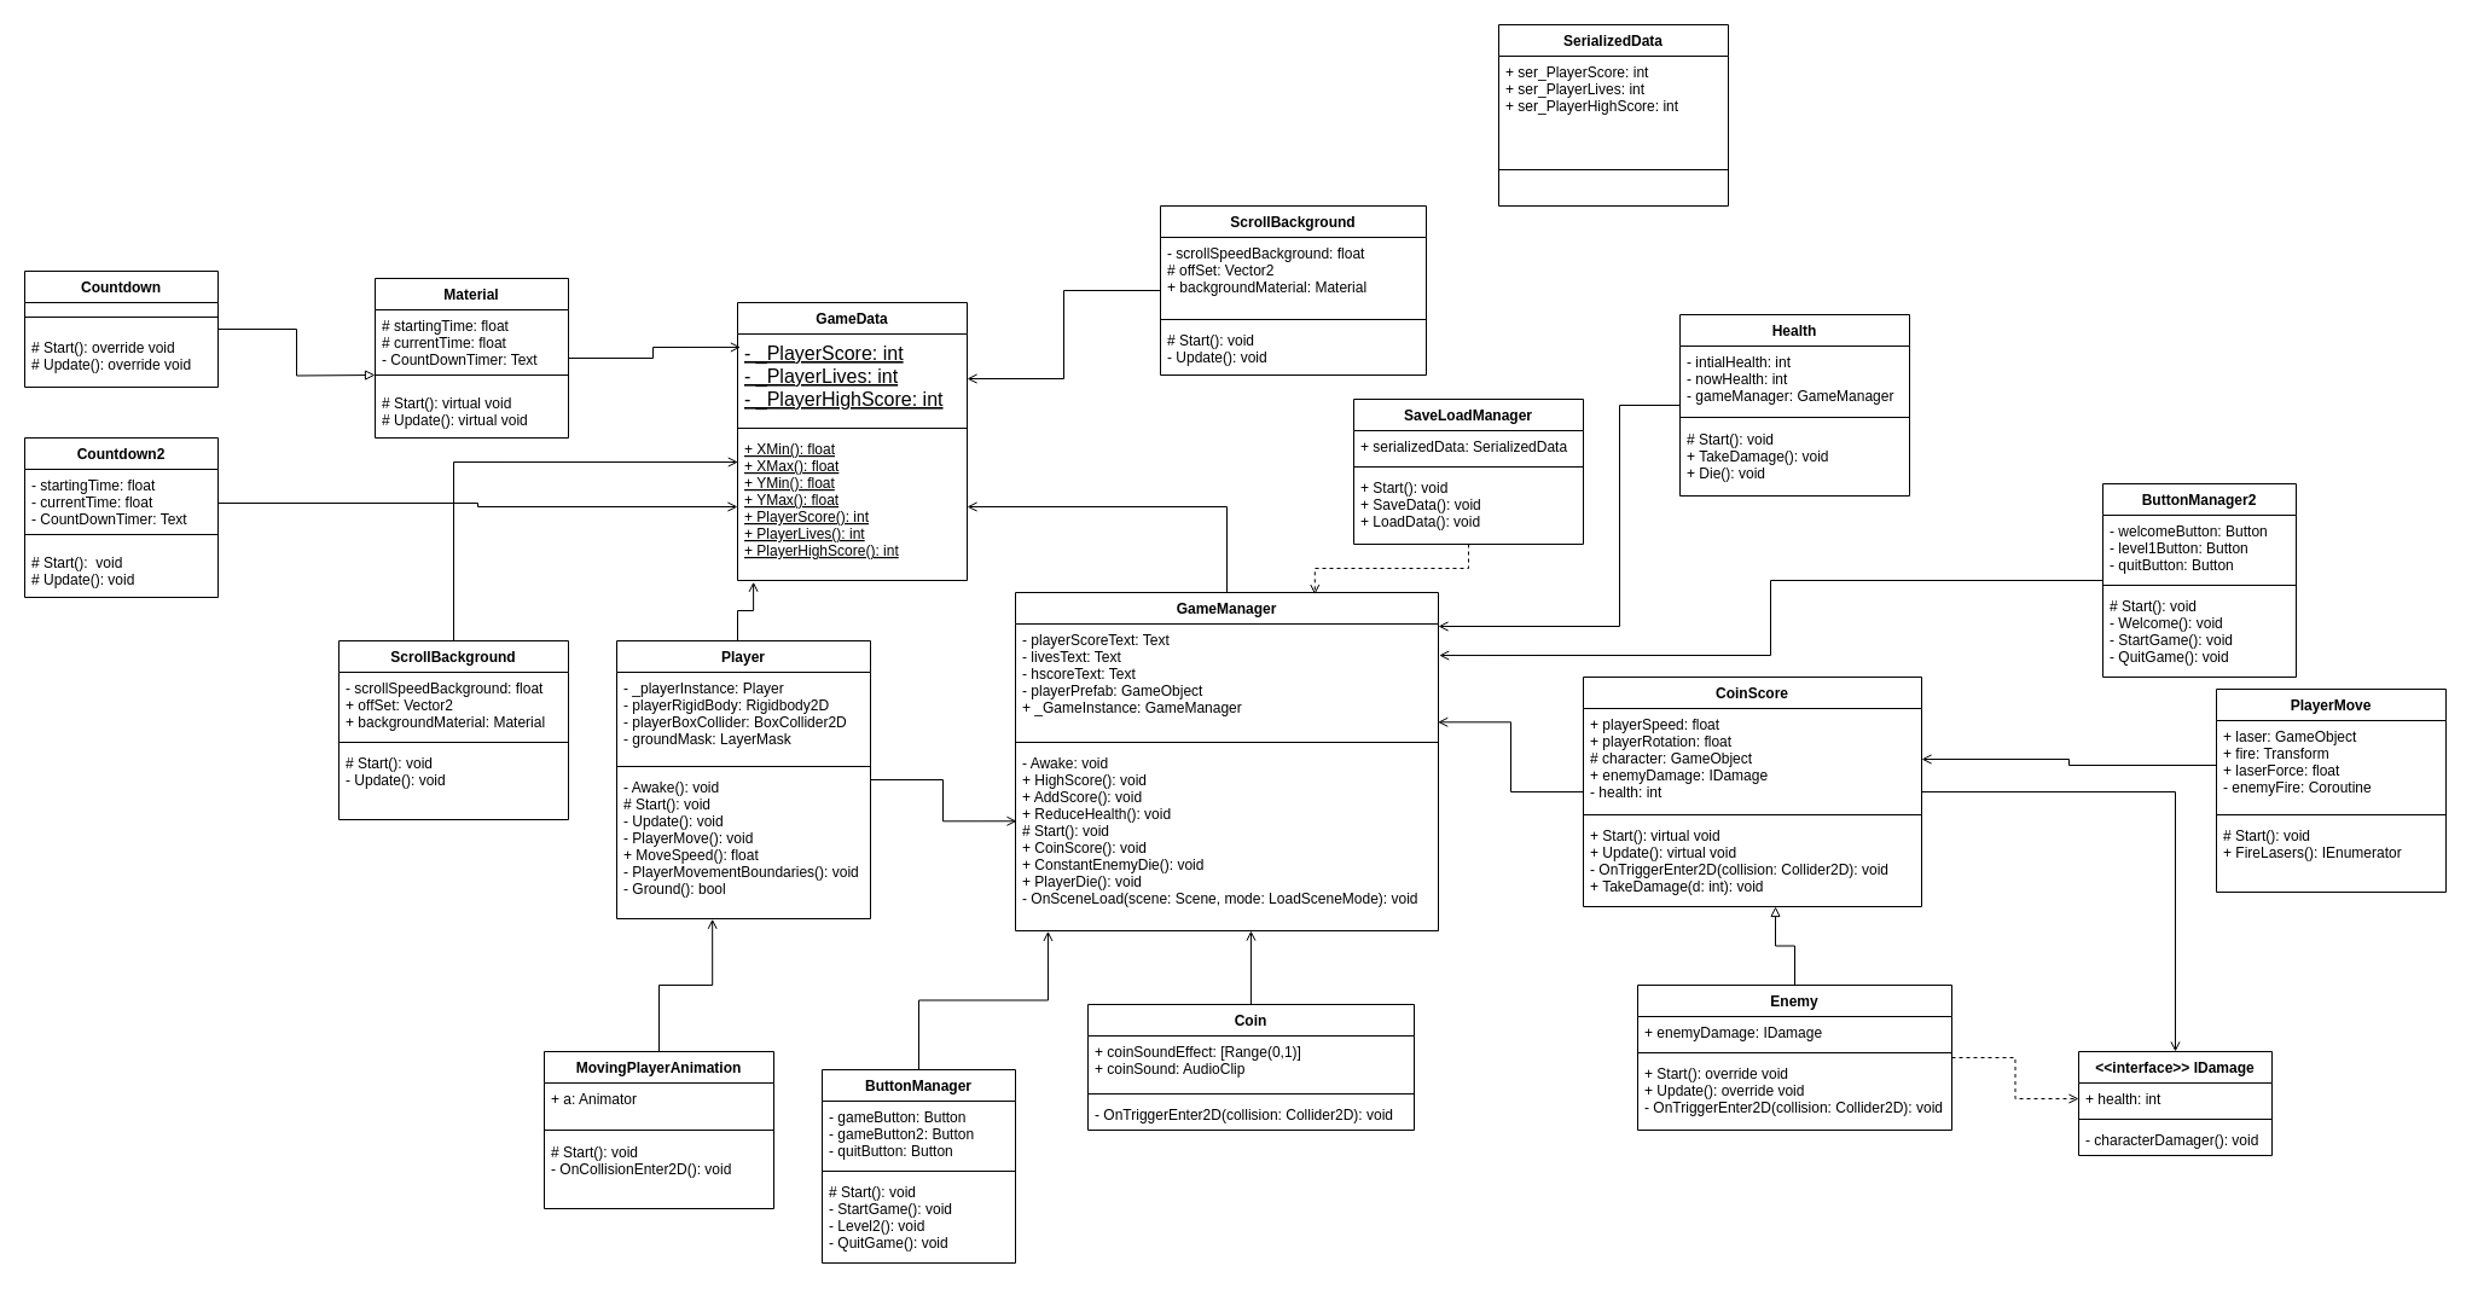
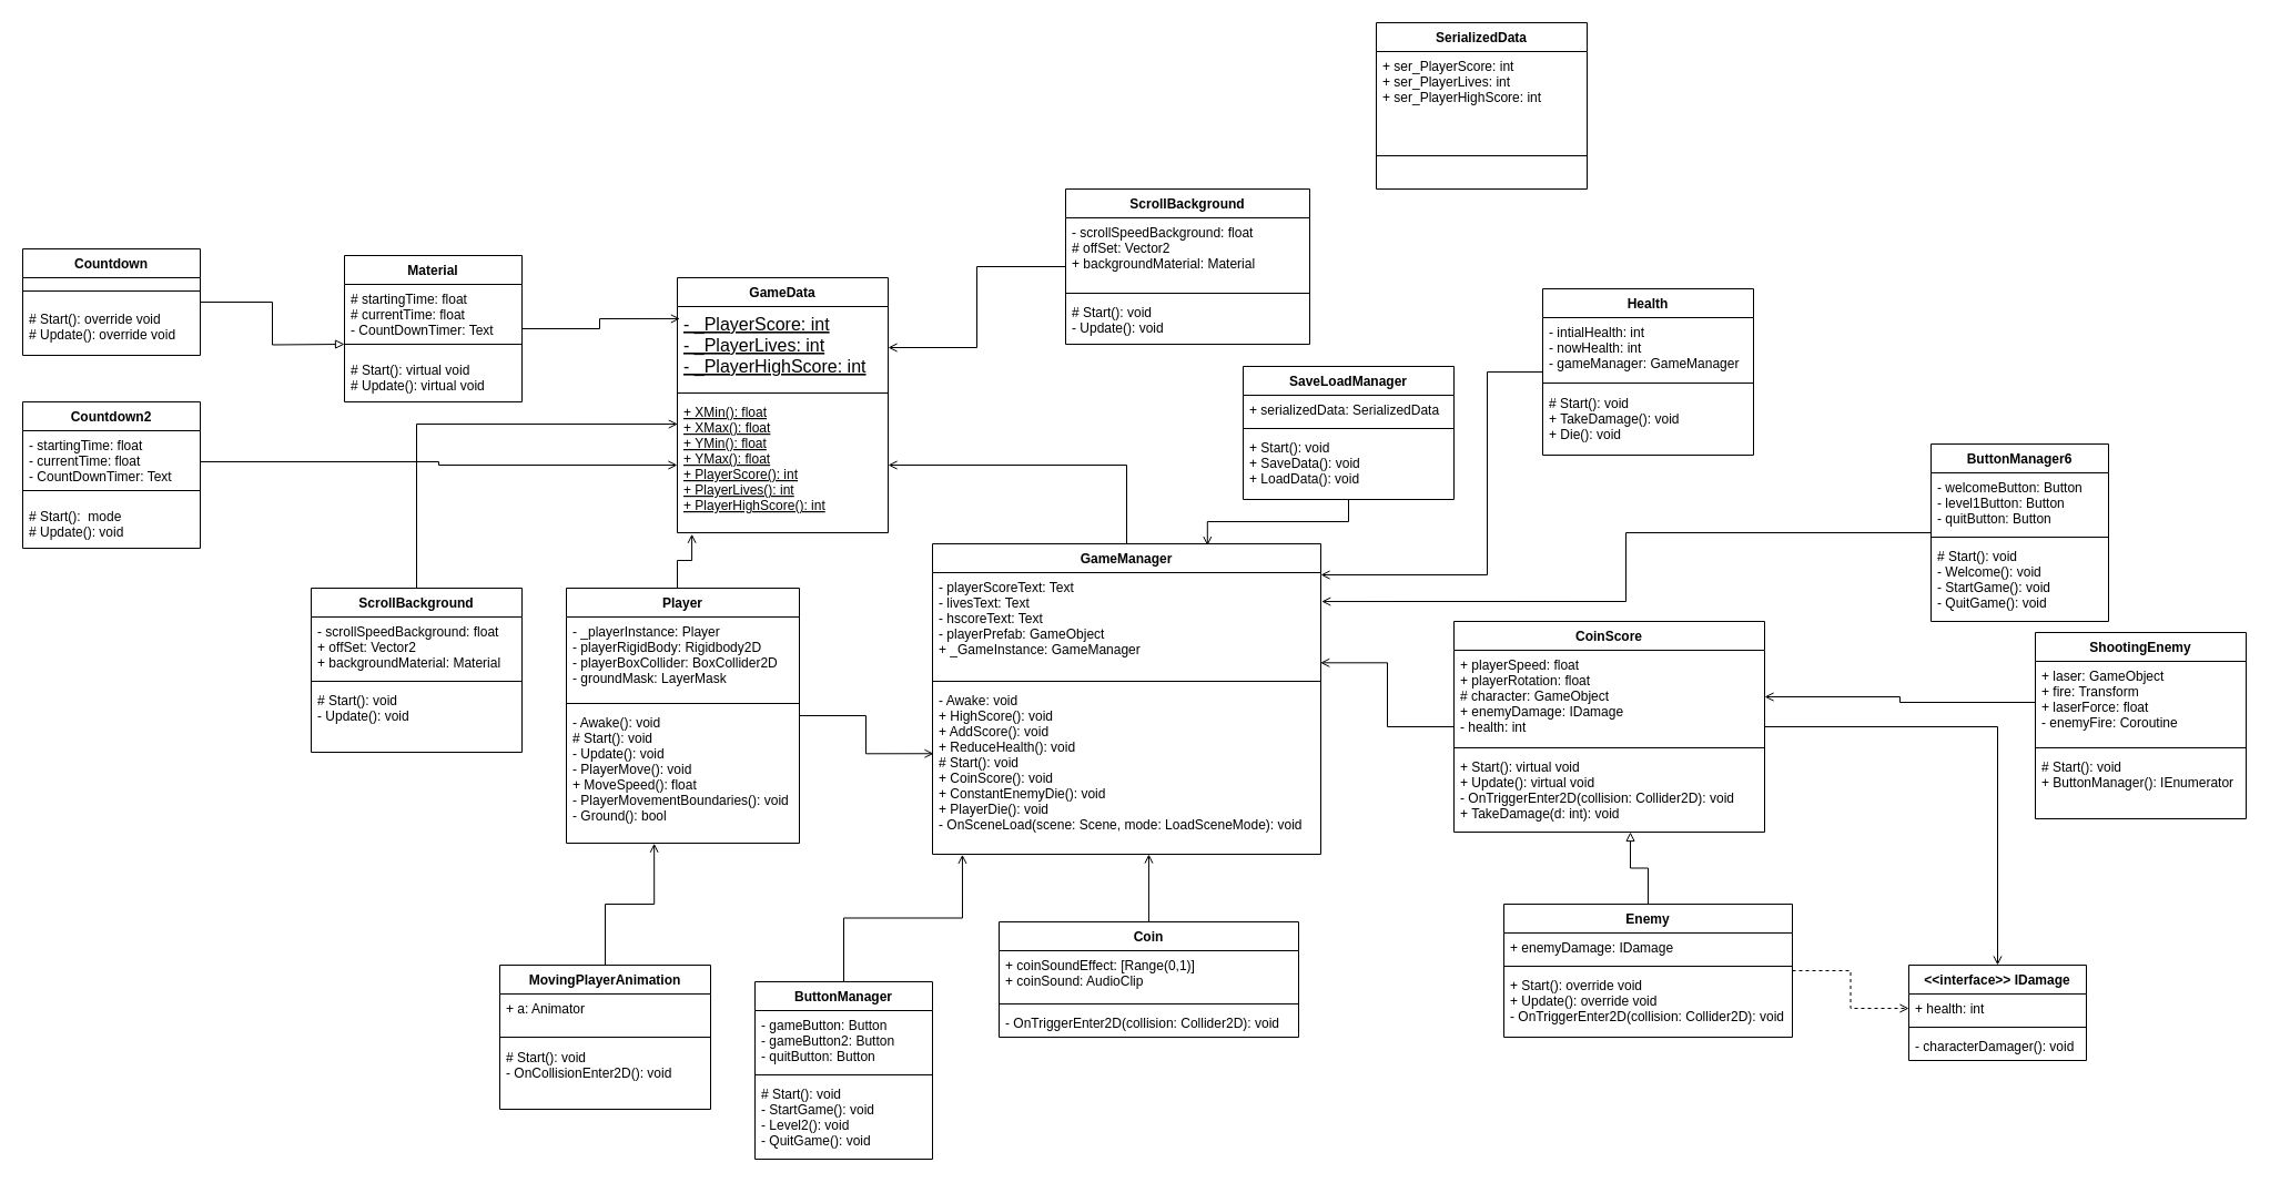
- <mxCell id="59" value="ButtonManager2" style="swimlane;fontStyle=1;align=center;verticalAlign=top;childLayout=stackLayout;horizontal=1;startSize=26;horizontalStack=0;resizeParent=1;resizeParentMax=0;resizeLast=0;collapsible=1;marginBottom=0;" parent="1" vertex="1"><mxGeometry x="1740" y="400" width="160" height="160" as="geometry" /></mxCell>
+ <mxCell id="59" value="ButtonManager6" style="swimlane;fontStyle=1;align=center;verticalAlign=top;childLayout=stackLayout;horizontal=1;startSize=26;horizontalStack=0;resizeParent=1;resizeParentMax=0;resizeLast=0;collapsible=1;marginBottom=0;" parent="1" vertex="1"><mxGeometry x="1740" y="400" width="160" height="160" as="geometry" /></mxCell>
- <mxCell id="67" value="# Start():  void&#10;# Update(): void" style="text;strokeColor=none;fillColor=none;align=left;verticalAlign=top;spacingLeft=4;spacingRight=4;overflow=hidden;rotatable=0;points=[[0,0.5],[1,0.5]];portConstraint=eastwest;" parent="64" vertex="1"><mxGeometry y="90" width="160" height="42" as="geometry" /></mxCell>
+ <mxCell id="67" value="# Start():  mode&#10;# Update(): void" style="text;strokeColor=none;fillColor=none;align=left;verticalAlign=top;spacingLeft=4;spacingRight=4;overflow=hidden;rotatable=0;points=[[0,0.5],[1,0.5]];portConstraint=eastwest;" parent="64" vertex="1"><mxGeometry y="90" width="160" height="42" as="geometry" /></mxCell>
- <mxCell id="73" style="edgeStyle=orthogonalEdgeStyle;rounded=0;orthogonalLoop=1;jettySize=auto;html=1;entryX=0.708;entryY=0.006;entryDx=0;entryDy=0;entryPerimeter=0;endArrow=open;endFill=0;dashed=1;" edge="1" parent="1" source="74" target="7"><mxGeometry relative="1" as="geometry" /></mxCell>
+ <mxCell id="73" style="edgeStyle=orthogonalEdgeStyle;rounded=0;orthogonalLoop=1;jettySize=auto;html=1;entryX=0.708;entryY=0.006;entryDx=0;entryDy=0;entryPerimeter=0;endArrow=open;endFill=0;" edge="1" parent="1" source="74" target="7"><mxGeometry relative="1" as="geometry" /></mxCell>
- <mxCell id="86" value="PlayerMove" style="swimlane;fontStyle=1;align=center;verticalAlign=top;childLayout=stackLayout;horizontal=1;startSize=26;horizontalStack=0;resizeParent=1;resizeParentMax=0;resizeLast=0;collapsible=1;marginBottom=0;" parent="1" vertex="1"><mxGeometry x="1834" y="570" width="190" height="168" as="geometry" /></mxCell>
+ <mxCell id="86" value="ShootingEnemy" style="swimlane;fontStyle=1;align=center;verticalAlign=top;childLayout=stackLayout;horizontal=1;startSize=26;horizontalStack=0;resizeParent=1;resizeParentMax=0;resizeLast=0;collapsible=1;marginBottom=0;" parent="1" vertex="1"><mxGeometry x="1834" y="570" width="190" height="168" as="geometry" /></mxCell>
- <mxCell id="89" value="# Start(): void&#10;+ FireLasers(): IEnumerator" style="text;strokeColor=none;fillColor=none;align=left;verticalAlign=top;spacingLeft=4;spacingRight=4;overflow=hidden;rotatable=0;points=[[0,0.5],[1,0.5]];portConstraint=eastwest;" parent="86" vertex="1"><mxGeometry y="108" width="190" height="60" as="geometry" /></mxCell>
+ <mxCell id="89" value="# Start(): void&#10;+ ButtonManager(): IEnumerator" style="text;strokeColor=none;fillColor=none;align=left;verticalAlign=top;spacingLeft=4;spacingRight=4;overflow=hidden;rotatable=0;points=[[0,0.5],[1,0.5]];portConstraint=eastwest;" parent="86" vertex="1"><mxGeometry y="108" width="190" height="60" as="geometry" /></mxCell>
